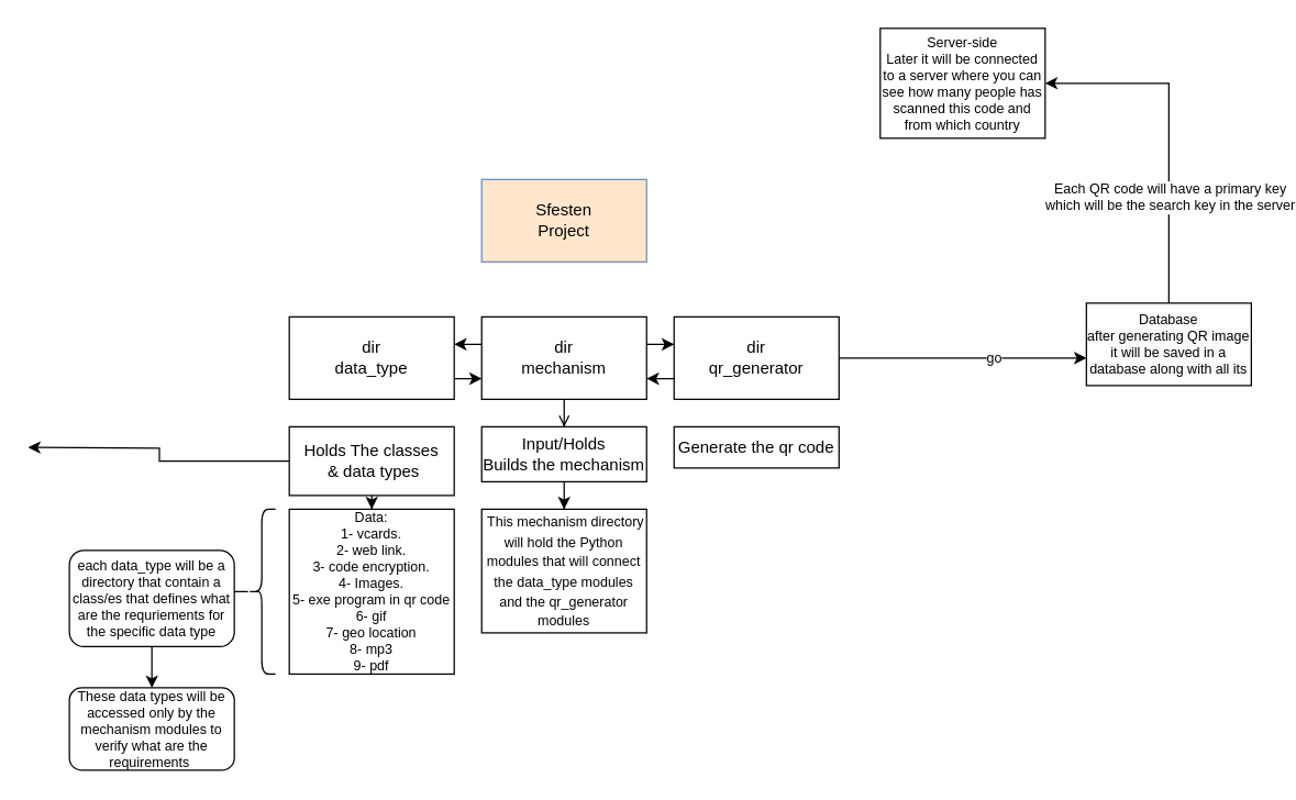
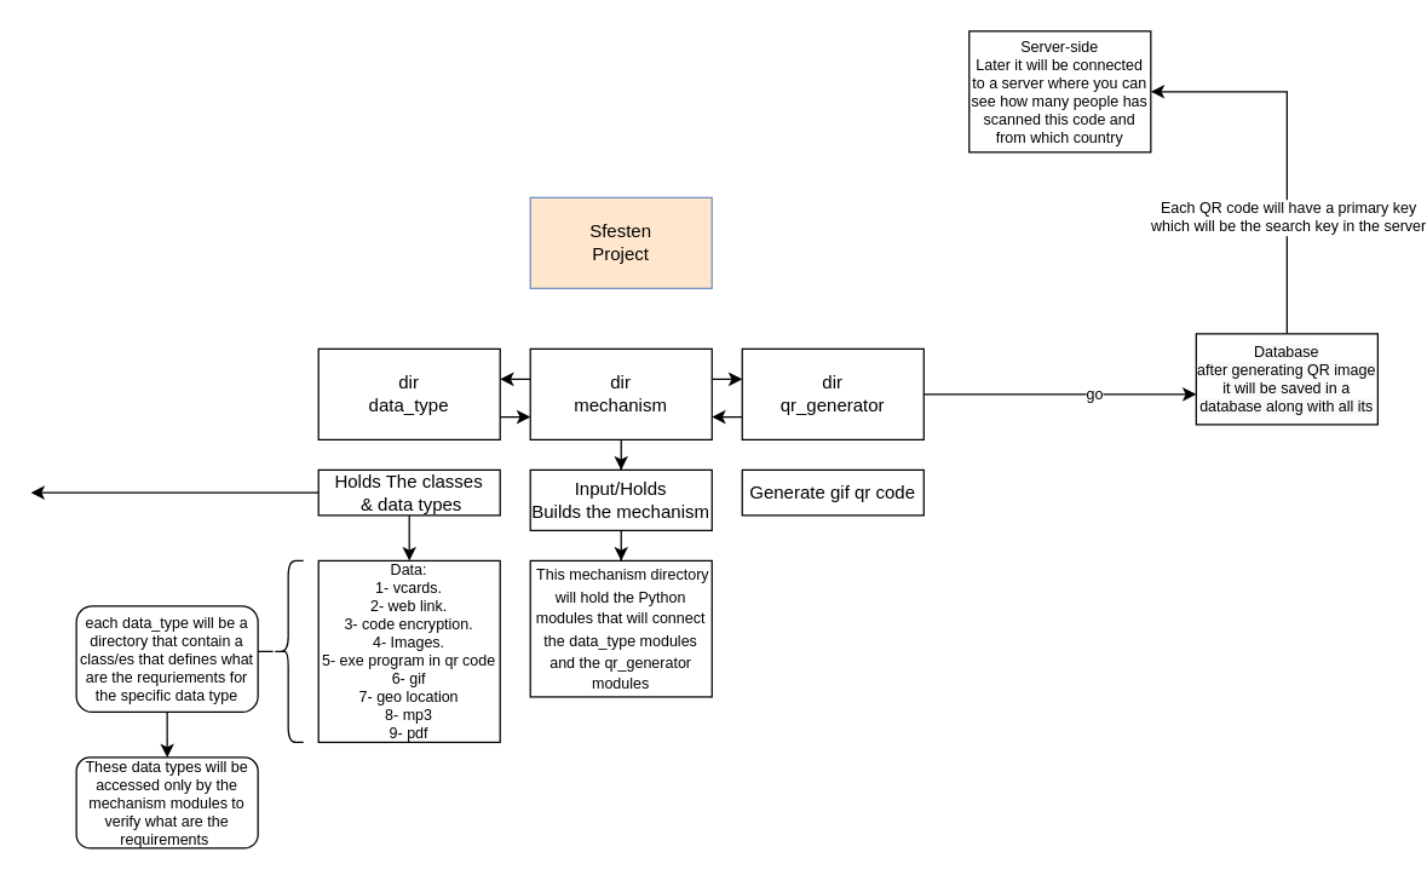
- <mxCell id="7" value="" style="edgeStyle=orthogonalEdgeStyle;rounded=0;orthogonalLoop=1;jettySize=auto;html=1;endArrow=open;" parent="1" source="8" target="18" edge="1"><mxGeometry relative="1" as="geometry" /></mxCell>
+ <mxCell id="7" value="" style="edgeStyle=orthogonalEdgeStyle;rounded=0;orthogonalLoop=1;jettySize=auto;html=1;" parent="1" source="8" target="18" edge="1"><mxGeometry relative="1" as="geometry" /></mxCell>
- <mxCell id="16" value="Generate the qr code" style="rounded=0;whiteSpace=wrap;html=1;" parent="1" vertex="1"><mxGeometry x="490" y="310" width="120" height="30" as="geometry" /></mxCell>
+ <mxCell id="16" value="Generate gif qr code" style="rounded=0;whiteSpace=wrap;html=1;" parent="1" vertex="1"><mxGeometry x="490" y="310" width="120" height="30" as="geometry" /></mxCell>
- <mxCell id="15" value="Holds The classes&lt;br&gt;&amp;nbsp;&amp;amp; data types" style="rounded=0;whiteSpace=wrap;html=1;" parent="1" vertex="1"><mxGeometry x="210" y="310" width="120" height="50" as="geometry" /></mxCell>
+ <mxCell id="15" value="Holds The classes&lt;br&gt;&amp;nbsp;&amp;amp; data types" style="rounded=0;whiteSpace=wrap;html=1;" parent="1" vertex="1"><mxGeometry x="210" y="310" width="120" height="30" as="geometry" /></mxCell>
